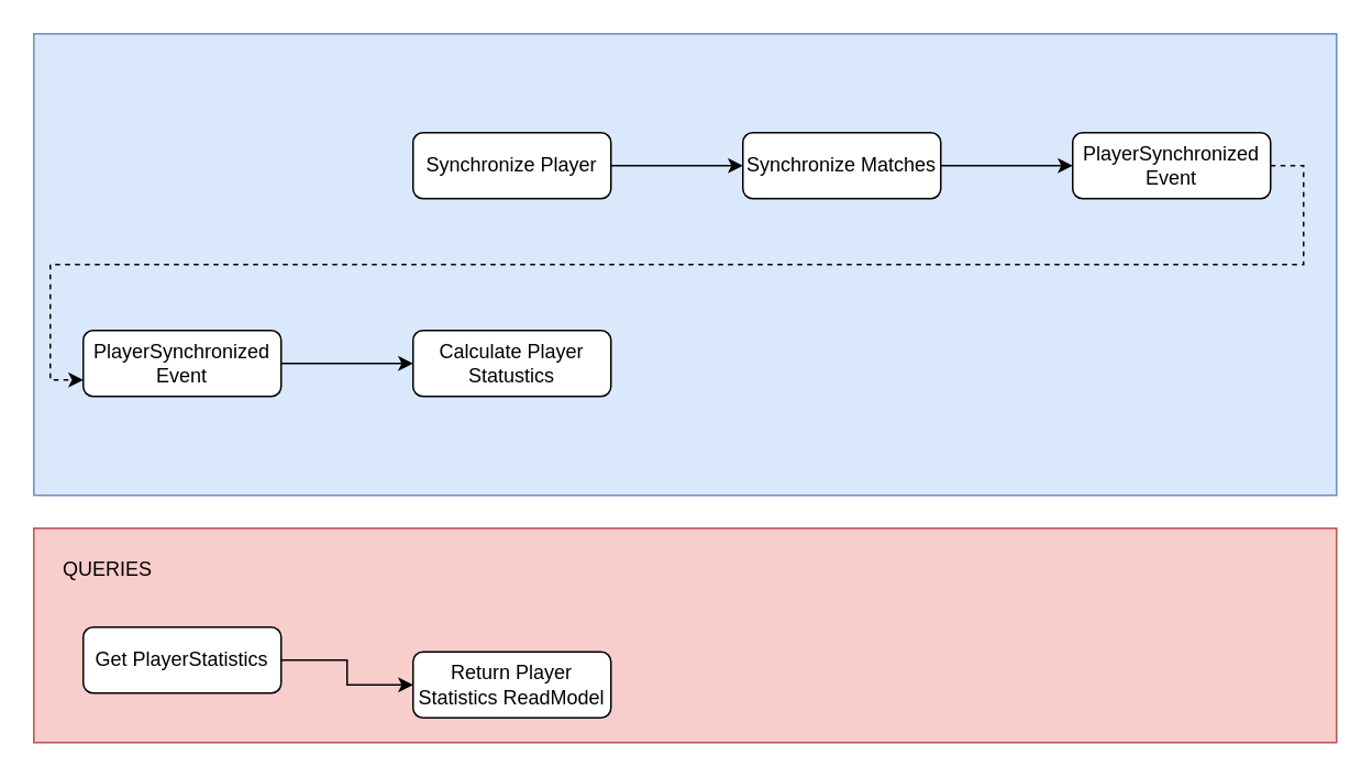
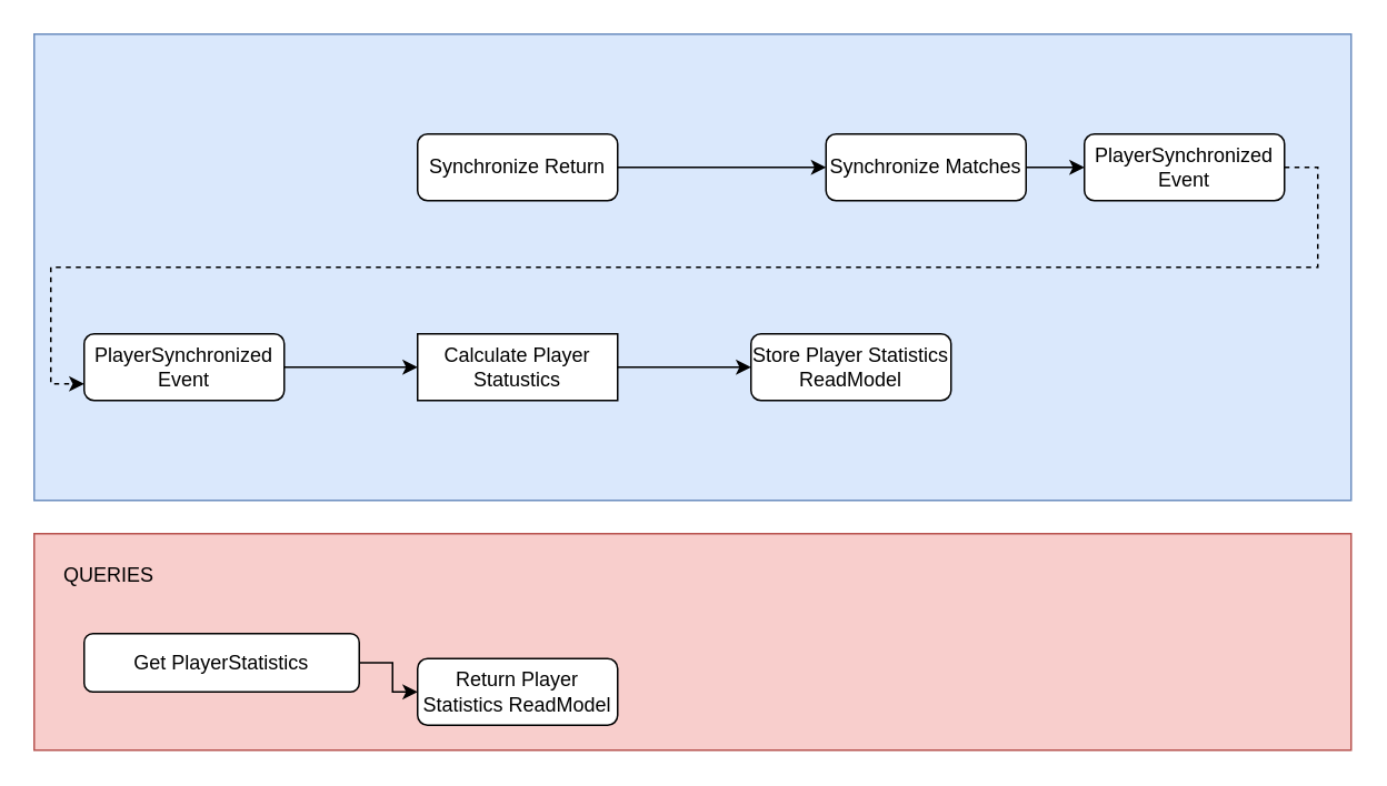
- <mxCell id="4" value="Synchronize Player" style="rounded=1;whiteSpace=wrap;html=1;fontSize=12;glass=0;strokeWidth=1;shadow=0;" vertex="1" parent="1"><mxGeometry x="250" y="80" width="120" height="40" as="geometry" /></mxCell>
+ <mxCell id="4" value="Synchronize Return" style="rounded=1;whiteSpace=wrap;html=1;fontSize=12;glass=0;strokeWidth=1;shadow=0;" vertex="1" parent="1"><mxGeometry x="250" y="80" width="120" height="40" as="geometry" /></mxCell>
- <mxCell id="6" value="Synchronize Matches" style="rounded=1;whiteSpace=wrap;html=1;fontSize=12;glass=0;strokeWidth=1;shadow=0;" vertex="1" parent="1"><mxGeometry x="450" y="80" width="120" height="40" as="geometry" /></mxCell>
+ <mxCell id="6" value="Synchronize Matches" style="rounded=1;whiteSpace=wrap;html=1;fontSize=12;glass=0;strokeWidth=1;shadow=0;" vertex="1" parent="1"><mxGeometry x="495" y="80" width="120" height="40" as="geometry" /></mxCell>
- <mxCell id="12" value="Calculate Player Statustics" style="rounded=1;whiteSpace=wrap;html=1;fontSize=12;glass=0;strokeWidth=1;shadow=0;" vertex="1" parent="1"><mxGeometry x="250" y="200" width="120" height="40" as="geometry" /></mxCell>
+ <mxCell id="12" value="Calculate Player Statustics" style="whiteSpace=wrap;html=1;fontSize=12;glass=0;strokeWidth=1;shadow=0;rounded=0;" vertex="1" parent="1"><mxGeometry x="250" y="200" width="120" height="40" as="geometry" /></mxCell>
+ <mxCell id="11" value="" style="edgeStyle=orthogonalEdgeStyle;rounded=0;orthogonalLoop=1;jettySize=auto;html=1;" edge="1" parent="1" source="12" target="13"><mxGeometry relative="1" as="geometry" /></mxCell>
+ <mxCell id="13" value="Store Player Statistics ReadModel" style="rounded=1;whiteSpace=wrap;html=1;fontSize=12;glass=0;strokeWidth=1;shadow=0;" vertex="1" parent="1"><mxGeometry x="450" y="200" width="120" height="40" as="geometry" /></mxCell>
- <mxCell id="17" value="Get PlayerStatistics" style="rounded=1;whiteSpace=wrap;html=1;fontSize=12;glass=0;strokeWidth=1;shadow=0;" vertex="1" parent="1"><mxGeometry x="50" y="380" width="120" height="40" as="geometry" /></mxCell>
+ <mxCell id="17" value="Get PlayerStatistics" style="rounded=1;whiteSpace=wrap;html=1;fontSize=12;glass=0;strokeWidth=1;shadow=0;" vertex="1" parent="1"><mxGeometry x="50" y="380" width="165" height="35" as="geometry" /></mxCell>
